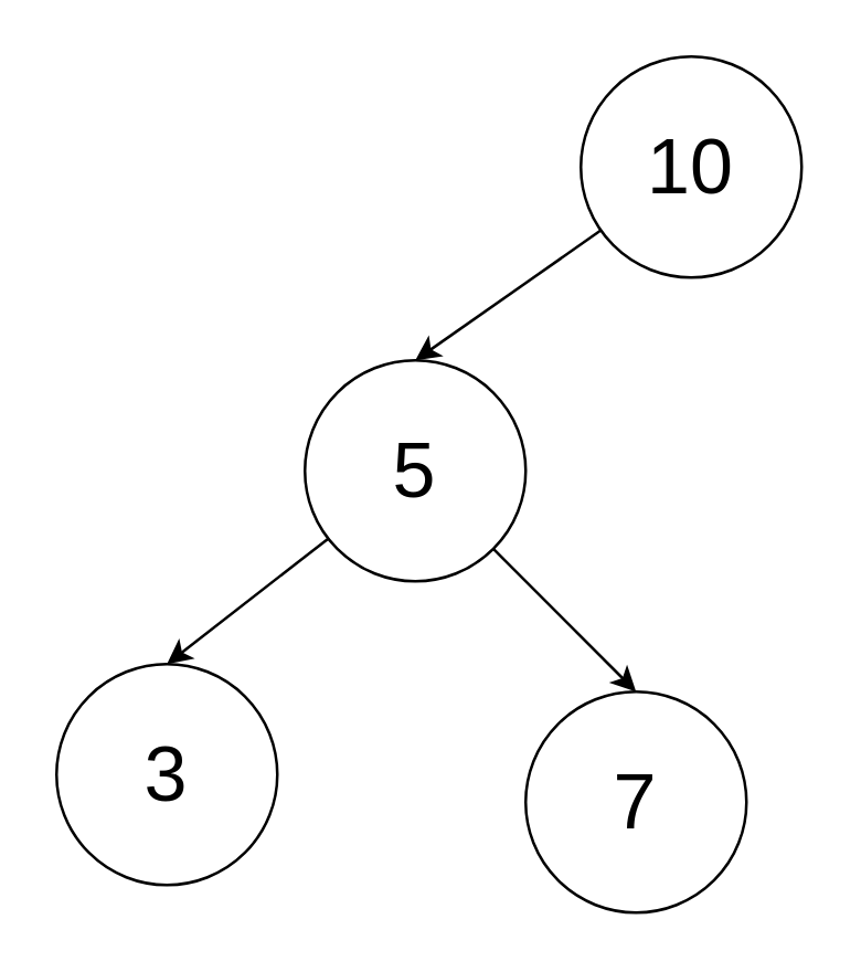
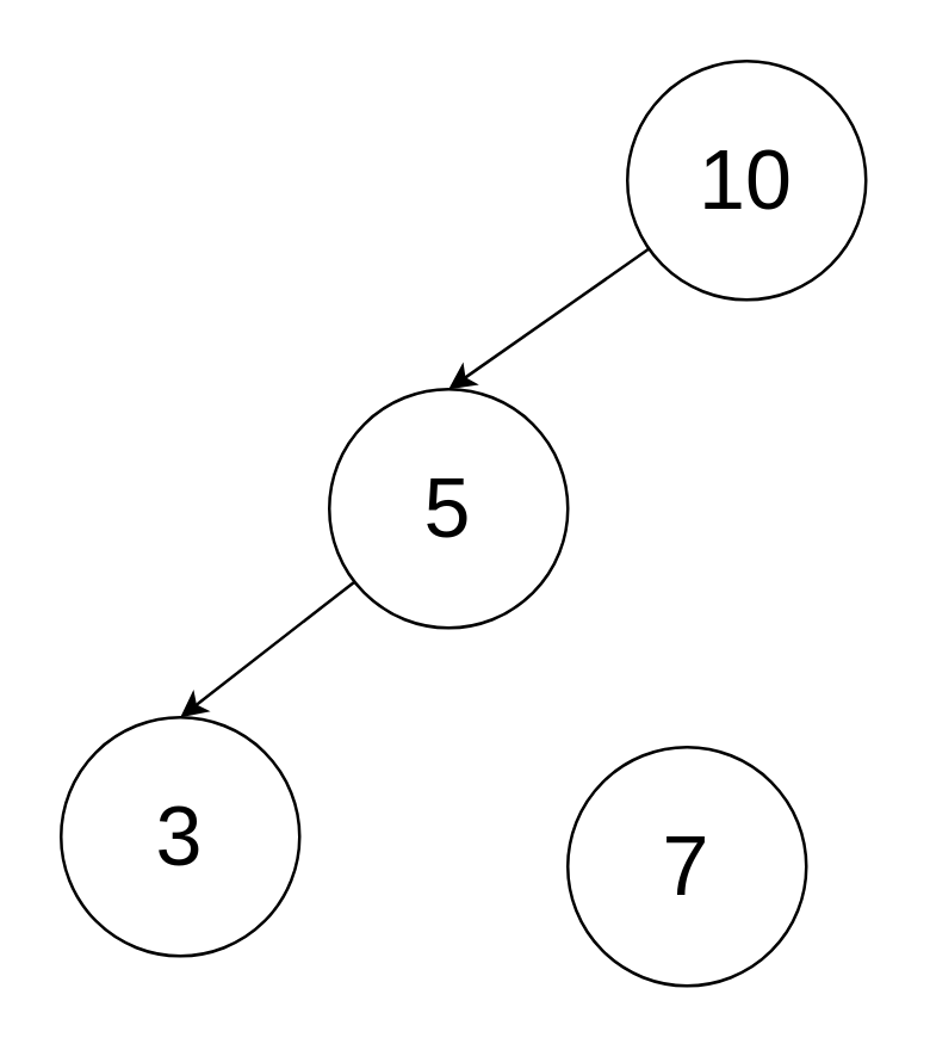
- <mxCell id="5" style="edgeStyle=none;html=1;entryX=0.5;entryY=0;entryDx=0;entryDy=0;fontSize=28;" edge="1" parent="1" source="6" target="8"><mxGeometry relative="1" as="geometry" /></mxCell>
